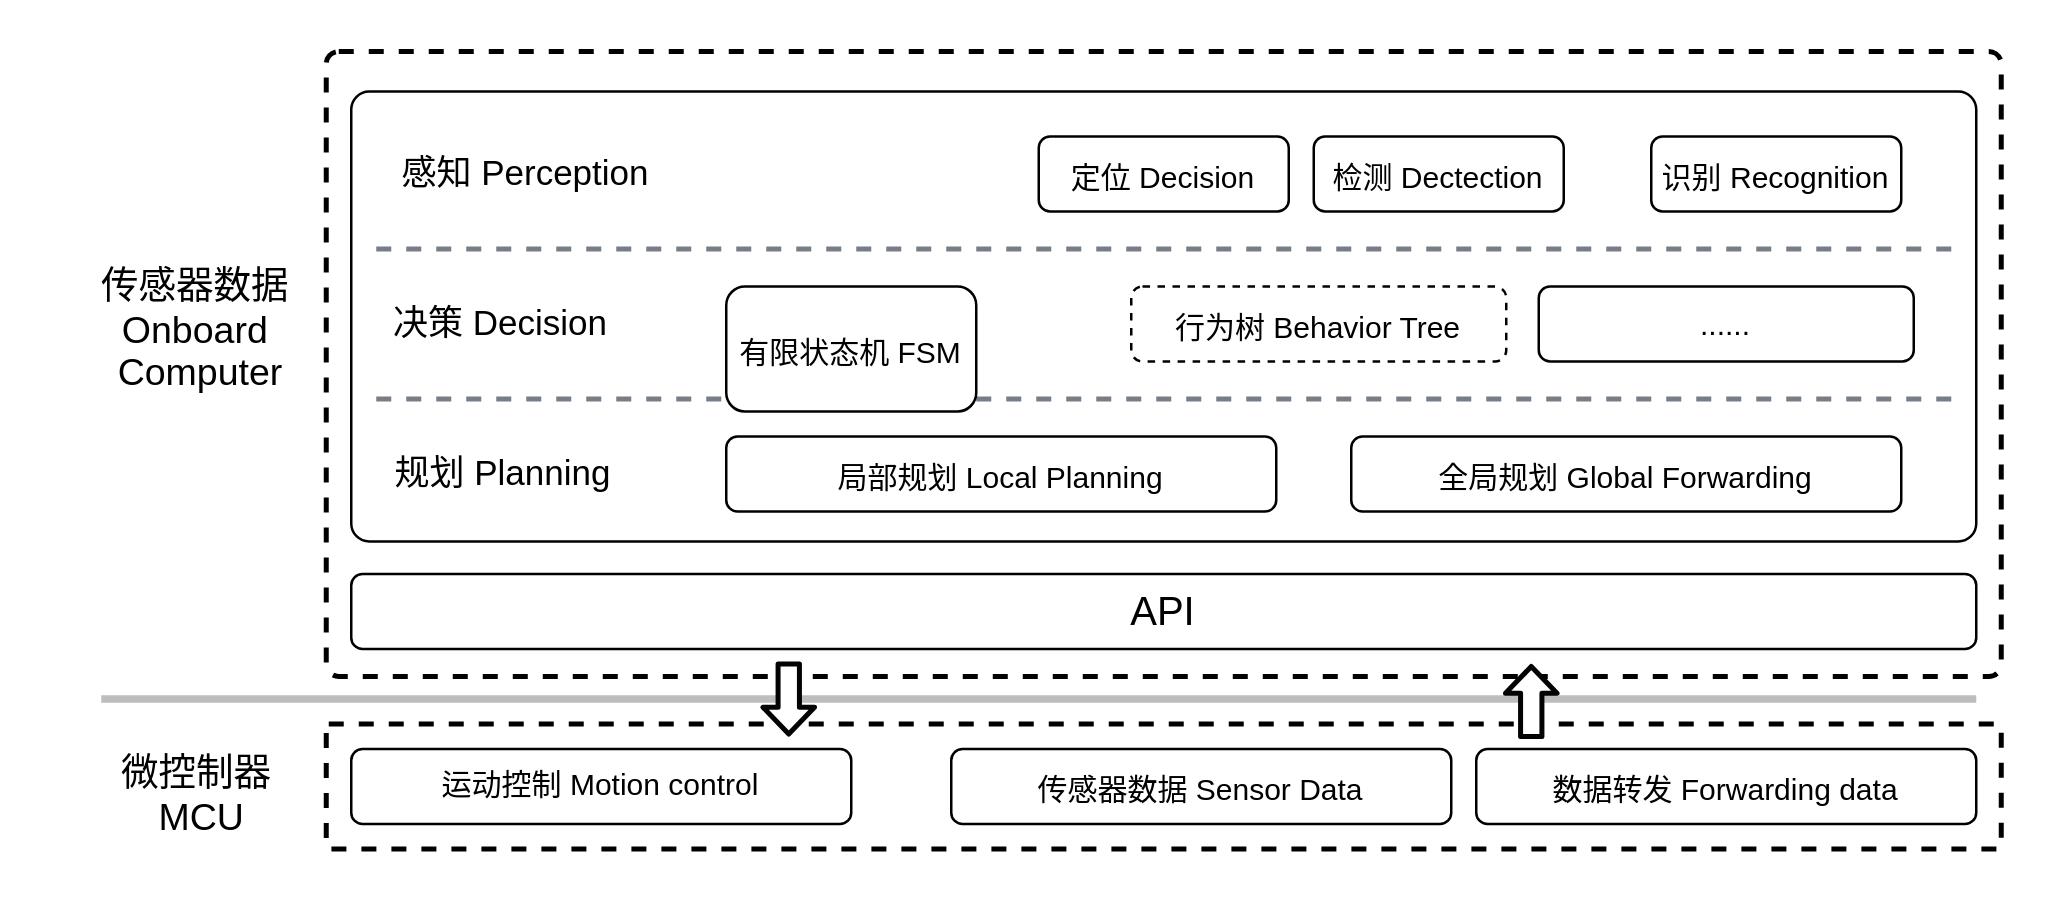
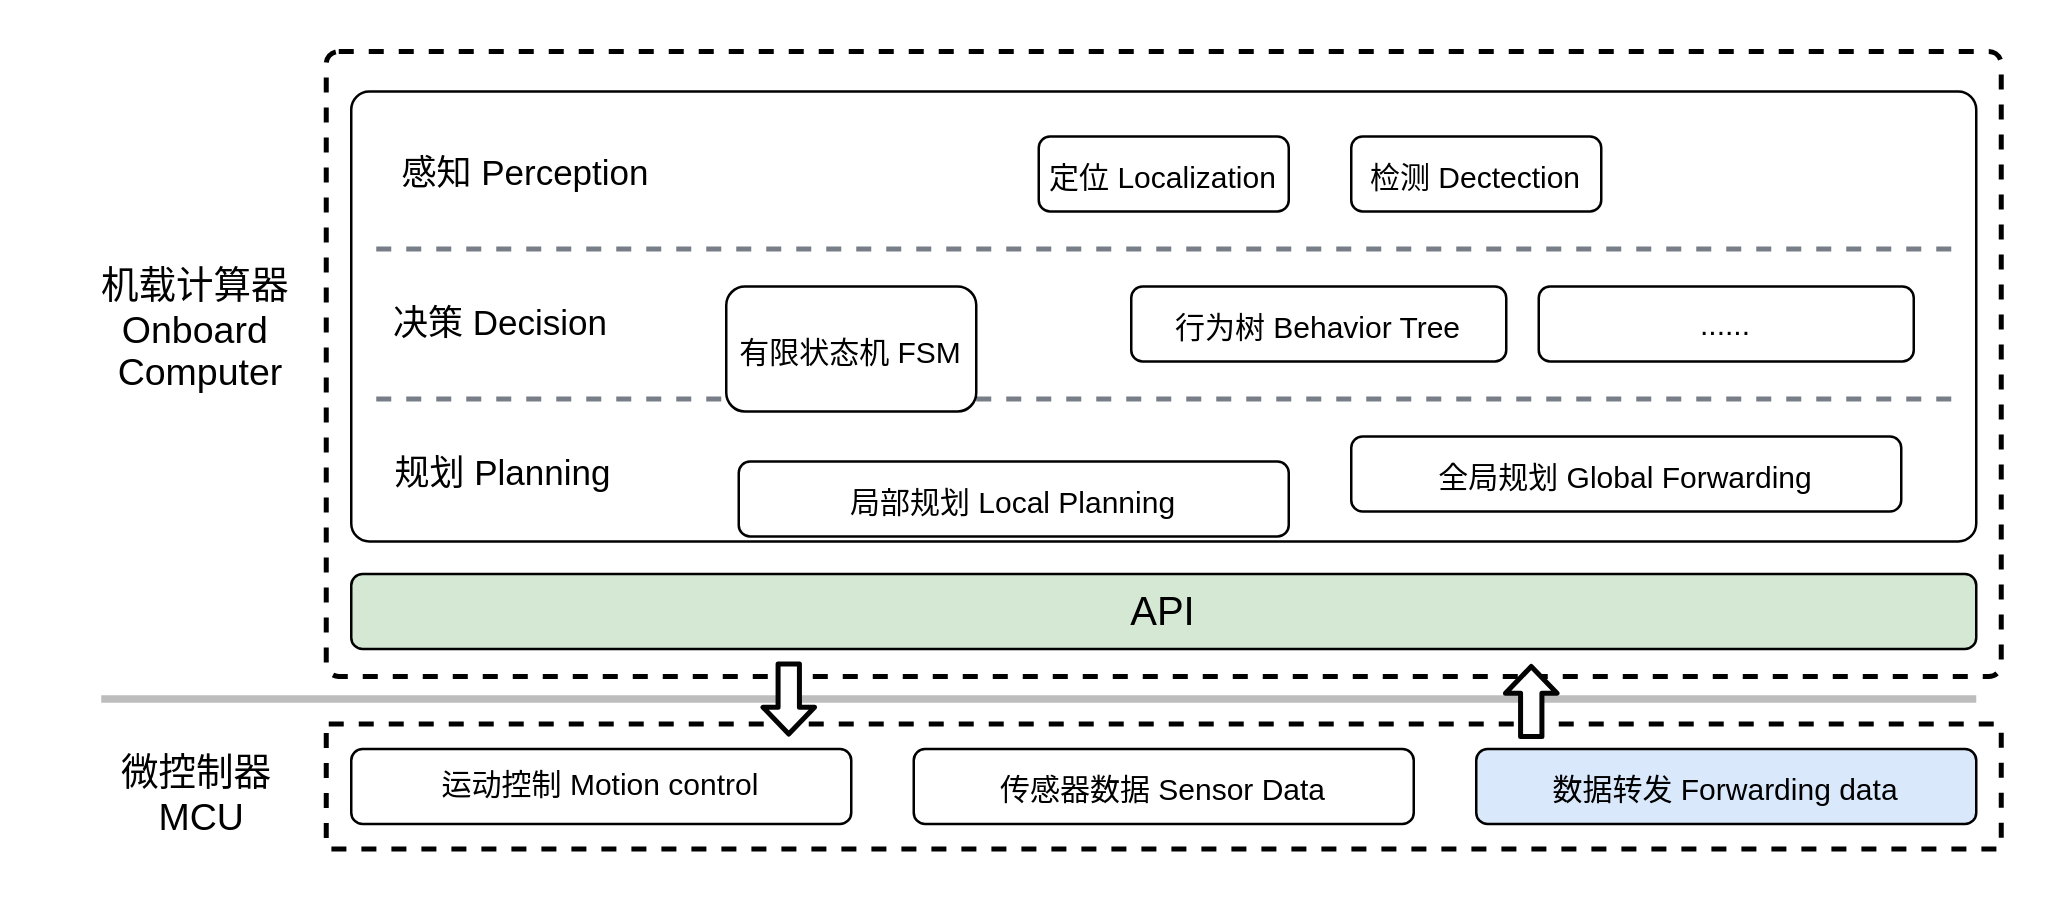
- <mxCell id="8" value="&lt;p class=&quot;p1&quot; style=&quot;margin: 0px ; font-stretch: normal ; line-height: normal&quot;&gt;定位 Decision&lt;/p&gt;" style="rounded=1;whiteSpace=wrap;html=1;" vertex="1" parent="1"><mxGeometry x="415" y="54" width="100" height="30" as="geometry" /></mxCell>
+ <mxCell id="8" value="&lt;p class=&quot;p1&quot; style=&quot;margin: 0px ; font-stretch: normal ; line-height: normal&quot;&gt;定位 Localization&lt;/p&gt;" style="rounded=1;whiteSpace=wrap;html=1;" vertex="1" parent="1"><mxGeometry x="415" y="54" width="100" height="30" as="geometry" /></mxCell>
- <mxCell id="9" value="&lt;p class=&quot;p1&quot; style=&quot;margin: 0px ; font-stretch: normal ; line-height: normal&quot;&gt;检测&amp;nbsp;Dectection&lt;/p&gt;" style="rounded=1;whiteSpace=wrap;html=1;" vertex="1" parent="1"><mxGeometry x="525" y="54" width="100" height="30" as="geometry" /></mxCell>
+ <mxCell id="9" value="&lt;p class=&quot;p1&quot; style=&quot;margin: 0px ; font-stretch: normal ; line-height: normal&quot;&gt;检测&amp;nbsp;Dectection&lt;/p&gt;" style="rounded=1;whiteSpace=wrap;html=1;" vertex="1" parent="1"><mxGeometry x="540" y="54" width="100" height="30" as="geometry" /></mxCell>
- <mxCell id="10" value="&lt;p class=&quot;p1&quot; style=&quot;margin: 0px ; font-stretch: normal ; line-height: normal&quot;&gt;识别&amp;nbsp;&lt;span&gt;Recognition&lt;/span&gt;&lt;/p&gt;" style="rounded=1;whiteSpace=wrap;html=1;" vertex="1" parent="1"><mxGeometry x="660" y="54" width="100" height="30" as="geometry" /></mxCell>
- <mxCell id="25" value="&lt;p class=&quot;p1&quot; style=&quot;margin: 0px ; font-stretch: normal ; line-height: normal ; font-size: 15px&quot;&gt;&lt;font style=&quot;font-size: 15px&quot;&gt;传感器数据&amp;nbsp;&lt;/font&gt;&lt;/p&gt;&lt;p class=&quot;p1&quot; style=&quot;margin: 0px ; font-stretch: normal ; line-height: normal ; font-size: 15px&quot;&gt;&lt;font style=&quot;font-size: 15px&quot;&gt;Onboard&amp;nbsp;&lt;/font&gt;&lt;/p&gt;&lt;p class=&quot;p1&quot; style=&quot;margin: 0px ; font-stretch: normal ; line-height: normal ; font-size: 15px&quot;&gt;&lt;font style=&quot;font-size: 15px&quot;&gt;Computer&lt;/font&gt;&lt;/p&gt;" style="text;html=1;strokeColor=none;fillColor=none;align=center;verticalAlign=middle;whiteSpace=wrap;rounded=0;" vertex="1" parent="1"><mxGeometry x="20" y="91" width="120" height="76" as="geometry" /></mxCell>
+ <mxCell id="25" value="&lt;p class=&quot;p1&quot; style=&quot;margin: 0px ; font-stretch: normal ; line-height: normal ; font-size: 15px&quot;&gt;&lt;font style=&quot;font-size: 15px&quot;&gt;机载计算器&amp;nbsp;&lt;/font&gt;&lt;/p&gt;&lt;p class=&quot;p1&quot; style=&quot;margin: 0px ; font-stretch: normal ; line-height: normal ; font-size: 15px&quot;&gt;&lt;font style=&quot;font-size: 15px&quot;&gt;Onboard&amp;nbsp;&lt;/font&gt;&lt;/p&gt;&lt;p class=&quot;p1&quot; style=&quot;margin: 0px ; font-stretch: normal ; line-height: normal ; font-size: 15px&quot;&gt;&lt;font style=&quot;font-size: 15px&quot;&gt;Computer&lt;/font&gt;&lt;/p&gt;" style="text;html=1;strokeColor=none;fillColor=none;align=center;verticalAlign=middle;whiteSpace=wrap;rounded=0;" vertex="1" parent="1"><mxGeometry x="20" y="91" width="120" height="76" as="geometry" /></mxCell>
- <mxCell id="19" value="&lt;p class=&quot;p1&quot; style=&quot;margin: 0px ; font-stretch: normal ; line-height: normal&quot;&gt;行为树&amp;nbsp;Behavior Tree&lt;/p&gt;" style="rounded=1;whiteSpace=wrap;html=1;dashed=1;" vertex="1" parent="1"><mxGeometry x="452" y="114" width="150" height="30" as="geometry" /></mxCell>
+ <mxCell id="19" value="&lt;p class=&quot;p1&quot; style=&quot;margin: 0px ; font-stretch: normal ; line-height: normal&quot;&gt;行为树&amp;nbsp;Behavior Tree&lt;/p&gt;" style="rounded=1;whiteSpace=wrap;html=1;" vertex="1" parent="1"><mxGeometry x="452" y="114" width="150" height="30" as="geometry" /></mxCell>
- <mxCell id="11" value="&lt;p class=&quot;p1&quot; style=&quot;margin: 0px ; font-stretch: normal ; line-height: normal&quot;&gt;局部规划 Local Planning&lt;/p&gt;" style="rounded=1;whiteSpace=wrap;html=1;" vertex="1" parent="1"><mxGeometry x="290" y="174" width="220" height="30" as="geometry" /></mxCell>
+ <mxCell id="11" value="&lt;p class=&quot;p1&quot; style=&quot;margin: 0px ; font-stretch: normal ; line-height: normal&quot;&gt;局部规划 Local Planning&lt;/p&gt;" style="rounded=1;whiteSpace=wrap;html=1;" vertex="1" parent="1"><mxGeometry x="295" y="184" width="220" height="30" as="geometry" /></mxCell>
- <mxCell id="13" value="&lt;font style=&quot;font-size: 16px&quot;&gt;API&lt;/font&gt;" style="rounded=1;whiteSpace=wrap;html=1;" vertex="1" parent="1"><mxGeometry x="140" y="229" width="650" height="30" as="geometry" /></mxCell>
+ <mxCell id="13" value="&lt;font style=&quot;font-size: 16px&quot;&gt;API&lt;/font&gt;" style="rounded=1;whiteSpace=wrap;html=1;fillColor=#d5e8d4;" vertex="1" parent="1"><mxGeometry x="140" y="229" width="650" height="30" as="geometry" /></mxCell>
- <mxCell id="17" value="&lt;p class=&quot;p1&quot; style=&quot;margin: 0px ; font-stretch: normal ; line-height: normal&quot;&gt;传感器数据 S&lt;span&gt;ensor Data&lt;/span&gt;&lt;/p&gt;" style="rounded=1;whiteSpace=wrap;html=1;" vertex="1" parent="1"><mxGeometry x="380" y="299" width="200" height="30" as="geometry" /></mxCell>
+ <mxCell id="17" value="&lt;p class=&quot;p1&quot; style=&quot;margin: 0px ; font-stretch: normal ; line-height: normal&quot;&gt;传感器数据 S&lt;span&gt;ensor Data&lt;/span&gt;&lt;/p&gt;" style="rounded=1;whiteSpace=wrap;html=1;" vertex="1" parent="1"><mxGeometry x="365" y="299" width="200" height="30" as="geometry" /></mxCell>
- <mxCell id="20" value="&lt;p class=&quot;p1&quot; style=&quot;margin: 0px ; font-stretch: normal ; line-height: normal&quot;&gt;数据转发&amp;nbsp;&lt;span&gt;Forwarding data&lt;/span&gt;&lt;/p&gt;" style="rounded=1;whiteSpace=wrap;html=1;" vertex="1" parent="1"><mxGeometry x="590" y="299" width="200" height="30" as="geometry" /></mxCell>
+ <mxCell id="20" value="&lt;p class=&quot;p1&quot; style=&quot;margin: 0px ; font-stretch: normal ; line-height: normal&quot;&gt;数据转发&amp;nbsp;&lt;span&gt;Forwarding data&lt;/span&gt;&lt;/p&gt;" style="rounded=1;whiteSpace=wrap;html=1;fillColor=#dae8fc;" vertex="1" parent="1"><mxGeometry x="590" y="299" width="200" height="30" as="geometry" /></mxCell>
